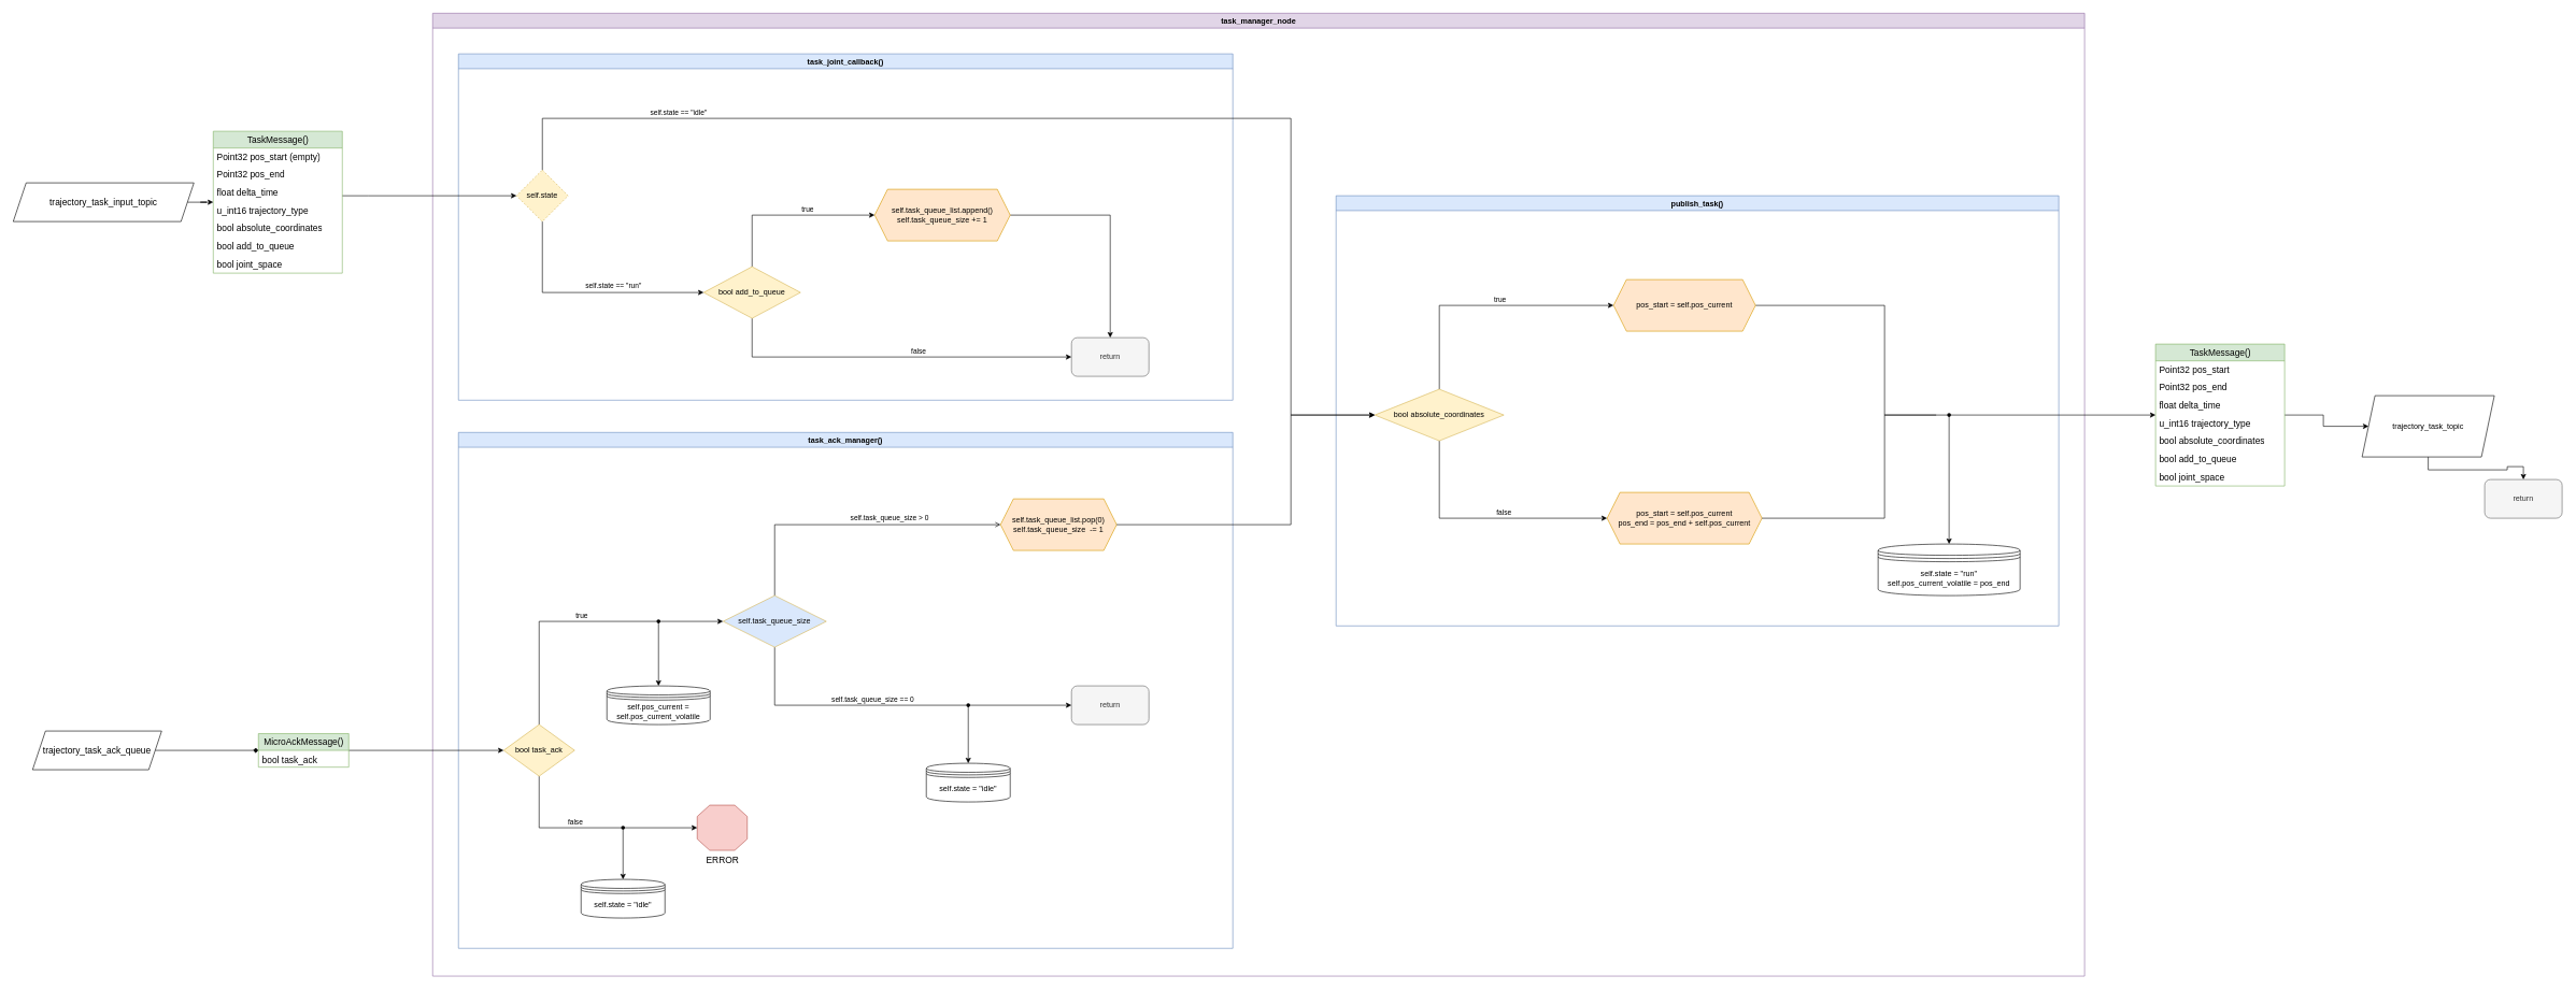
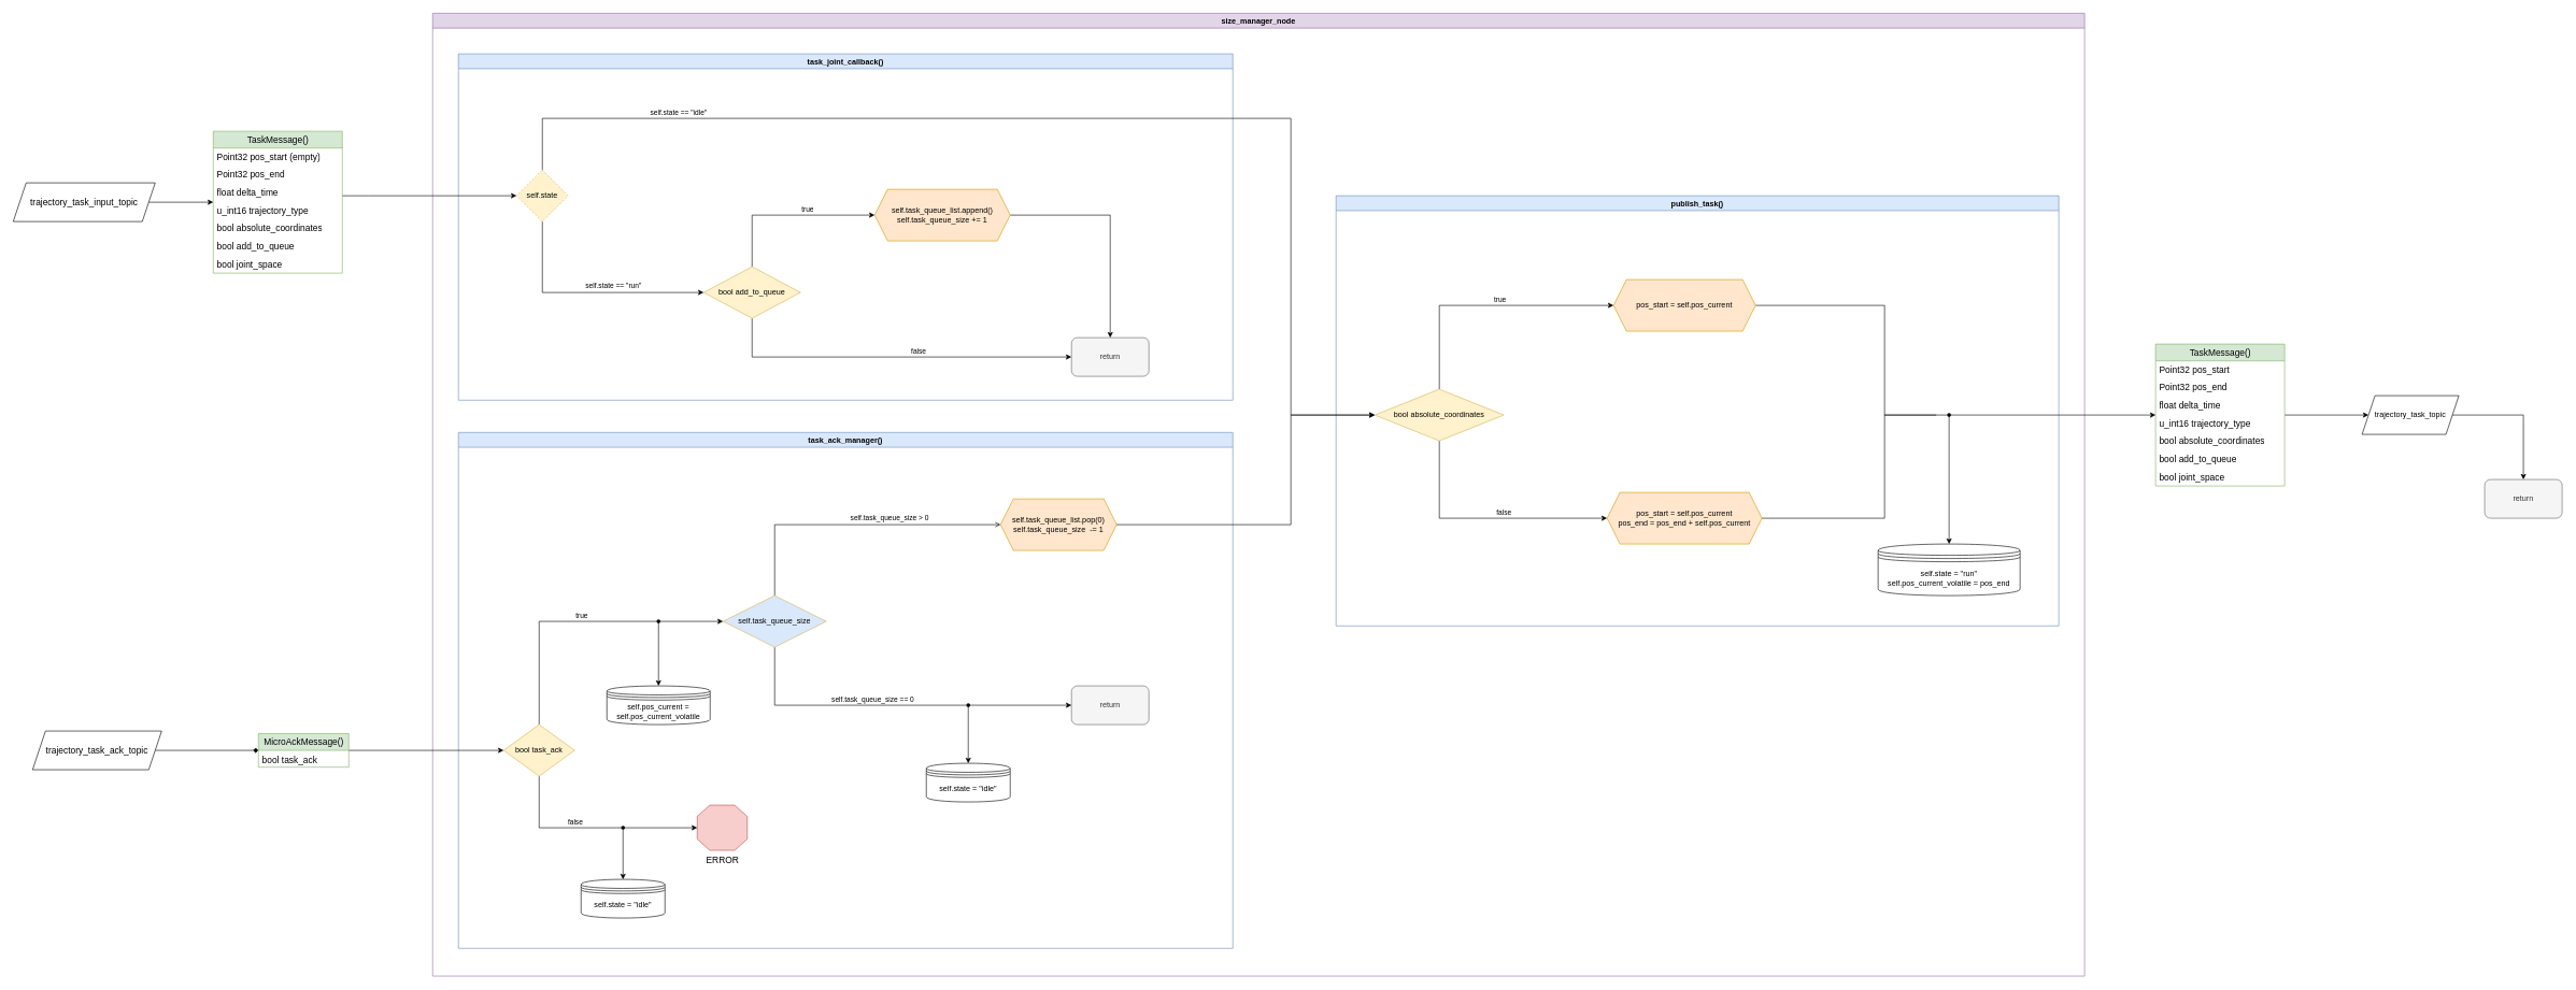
- <mxCell id="2" value="task_manager_node" style="swimlane;fillColor=#e1d5e7;strokeColor=#9673a6;" vertex="1" parent="1"><mxGeometry x="670" y="20" width="2560" height="1493" as="geometry" /></mxCell>
+ <mxCell id="2" value="size_manager_node" style="swimlane;fillColor=#e1d5e7;strokeColor=#9673a6;" vertex="1" parent="1"><mxGeometry x="670" y="20" width="2560" height="1493" as="geometry" /></mxCell>
- <mxCell id="66" value="trajectory_task_input_topic" style="shape=parallelogram;perimeter=parallelogramPerimeter;whiteSpace=wrap;html=1;fixedSize=1;fontSize=14;" vertex="1" parent="1"><mxGeometry x="20" y="283" width="280" height="60" as="geometry" /></mxCell>
+ <mxCell id="66" value="trajectory_task_input_topic" style="shape=parallelogram;perimeter=parallelogramPerimeter;whiteSpace=wrap;html=1;fixedSize=1;fontSize=14;" vertex="1" parent="1"><mxGeometry x="20" y="283" width="220" height="60" as="geometry" /></mxCell>
- <mxCell id="77" value="trajectory_task_topic" style="shape=parallelogram;perimeter=parallelogramPerimeter;whiteSpace=wrap;html=1;fixedSize=1;" vertex="1" parent="1"><mxGeometry x="3660" y="613" width="205" height="95" as="geometry" /></mxCell>
+ <mxCell id="77" value="trajectory_task_topic" style="shape=parallelogram;perimeter=parallelogramPerimeter;whiteSpace=wrap;html=1;fixedSize=1;" vertex="1" parent="1"><mxGeometry x="3660" y="613" width="150" height="60" as="geometry" /></mxCell>
- <mxCell id="79" value="trajectory_task_ack_queue" style="shape=parallelogram;perimeter=parallelogramPerimeter;whiteSpace=wrap;html=1;fixedSize=1;fontSize=14;" vertex="1" parent="1"><mxGeometry x="50" y="1133" width="200" height="60" as="geometry" /></mxCell>
+ <mxCell id="79" value="trajectory_task_ack_topic" style="shape=parallelogram;perimeter=parallelogramPerimeter;whiteSpace=wrap;html=1;fixedSize=1;fontSize=14;" vertex="1" parent="1"><mxGeometry x="50" y="1133" width="200" height="60" as="geometry" /></mxCell>
